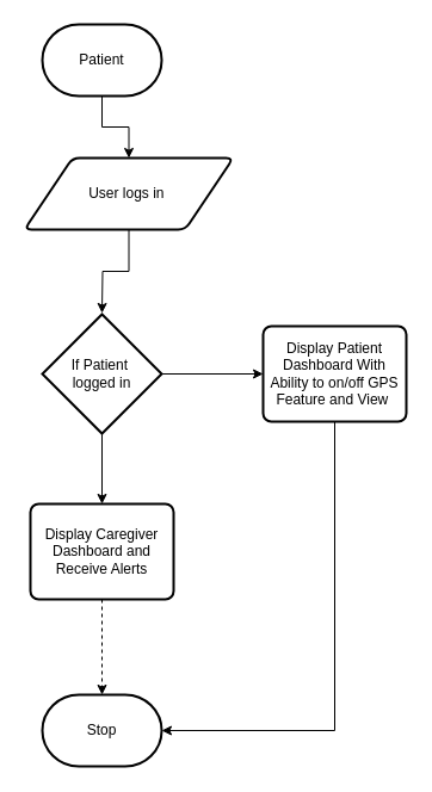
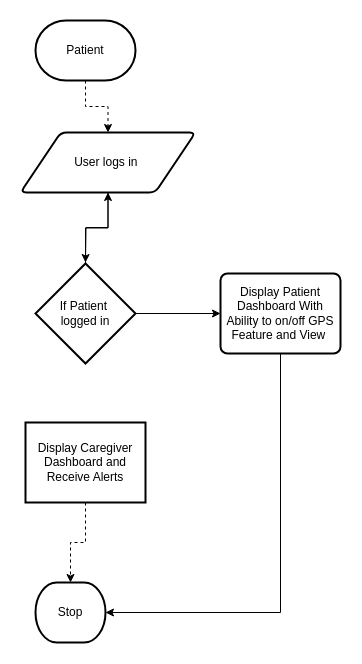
- <mxCell id="2" value="" style="edgeStyle=orthogonalEdgeStyle;rounded=0;orthogonalLoop=1;jettySize=auto;html=1;" edge="1" parent="1" source="3" target="5"><mxGeometry relative="1" as="geometry" /></mxCell>
+ <mxCell id="2" value="" style="edgeStyle=orthogonalEdgeStyle;rounded=0;orthogonalLoop=1;jettySize=auto;html=1;dashed=1;" edge="1" parent="1" source="3" target="5"><mxGeometry relative="1" as="geometry" /></mxCell>
- <mxCell id="7" value="" style="edgeStyle=orthogonalEdgeStyle;rounded=0;orthogonalLoop=1;jettySize=auto;html=1;" edge="1" parent="1" source="8" target="11"><mxGeometry relative="1" as="geometry" /></mxCell>
+ <mxCell id="7" value="" style="edgeStyle=orthogonalEdgeStyle;rounded=0;orthogonalLoop=1;jettySize=auto;html=1;" edge="1" parent="1" source="8" target="5"><mxGeometry relative="1" as="geometry" /></mxCell>
- <mxCell id="11" value="Display Caregiver Dashboard and Receive Alerts" style="rounded=1;whiteSpace=wrap;html=1;absoluteArcSize=1;arcSize=14;strokeWidth=2;" vertex="1" parent="1"><mxGeometry x="25" y="422" width="120" height="80" as="geometry" /></mxCell>
+ <mxCell id="11" value="Display Caregiver Dashboard and Receive Alerts" style="whiteSpace=wrap;html=1;absoluteArcSize=1;arcSize=14;strokeWidth=2;rounded=0;" vertex="1" parent="1"><mxGeometry x="25" y="422" width="120" height="80" as="geometry" /></mxCell>
- <mxCell id="12" value="Stop" style="strokeWidth=2;html=1;shape=mxgraph.flowchart.terminator;whiteSpace=wrap;" vertex="1" parent="1"><mxGeometry x="35" y="582" width="100" height="60" as="geometry" /></mxCell>
+ <mxCell id="12" value="Stop" style="strokeWidth=2;html=1;shape=mxgraph.flowchart.terminator;whiteSpace=wrap;" vertex="1" parent="1"><mxGeometry x="35" y="582" width="70" height="60" as="geometry" /></mxCell>
